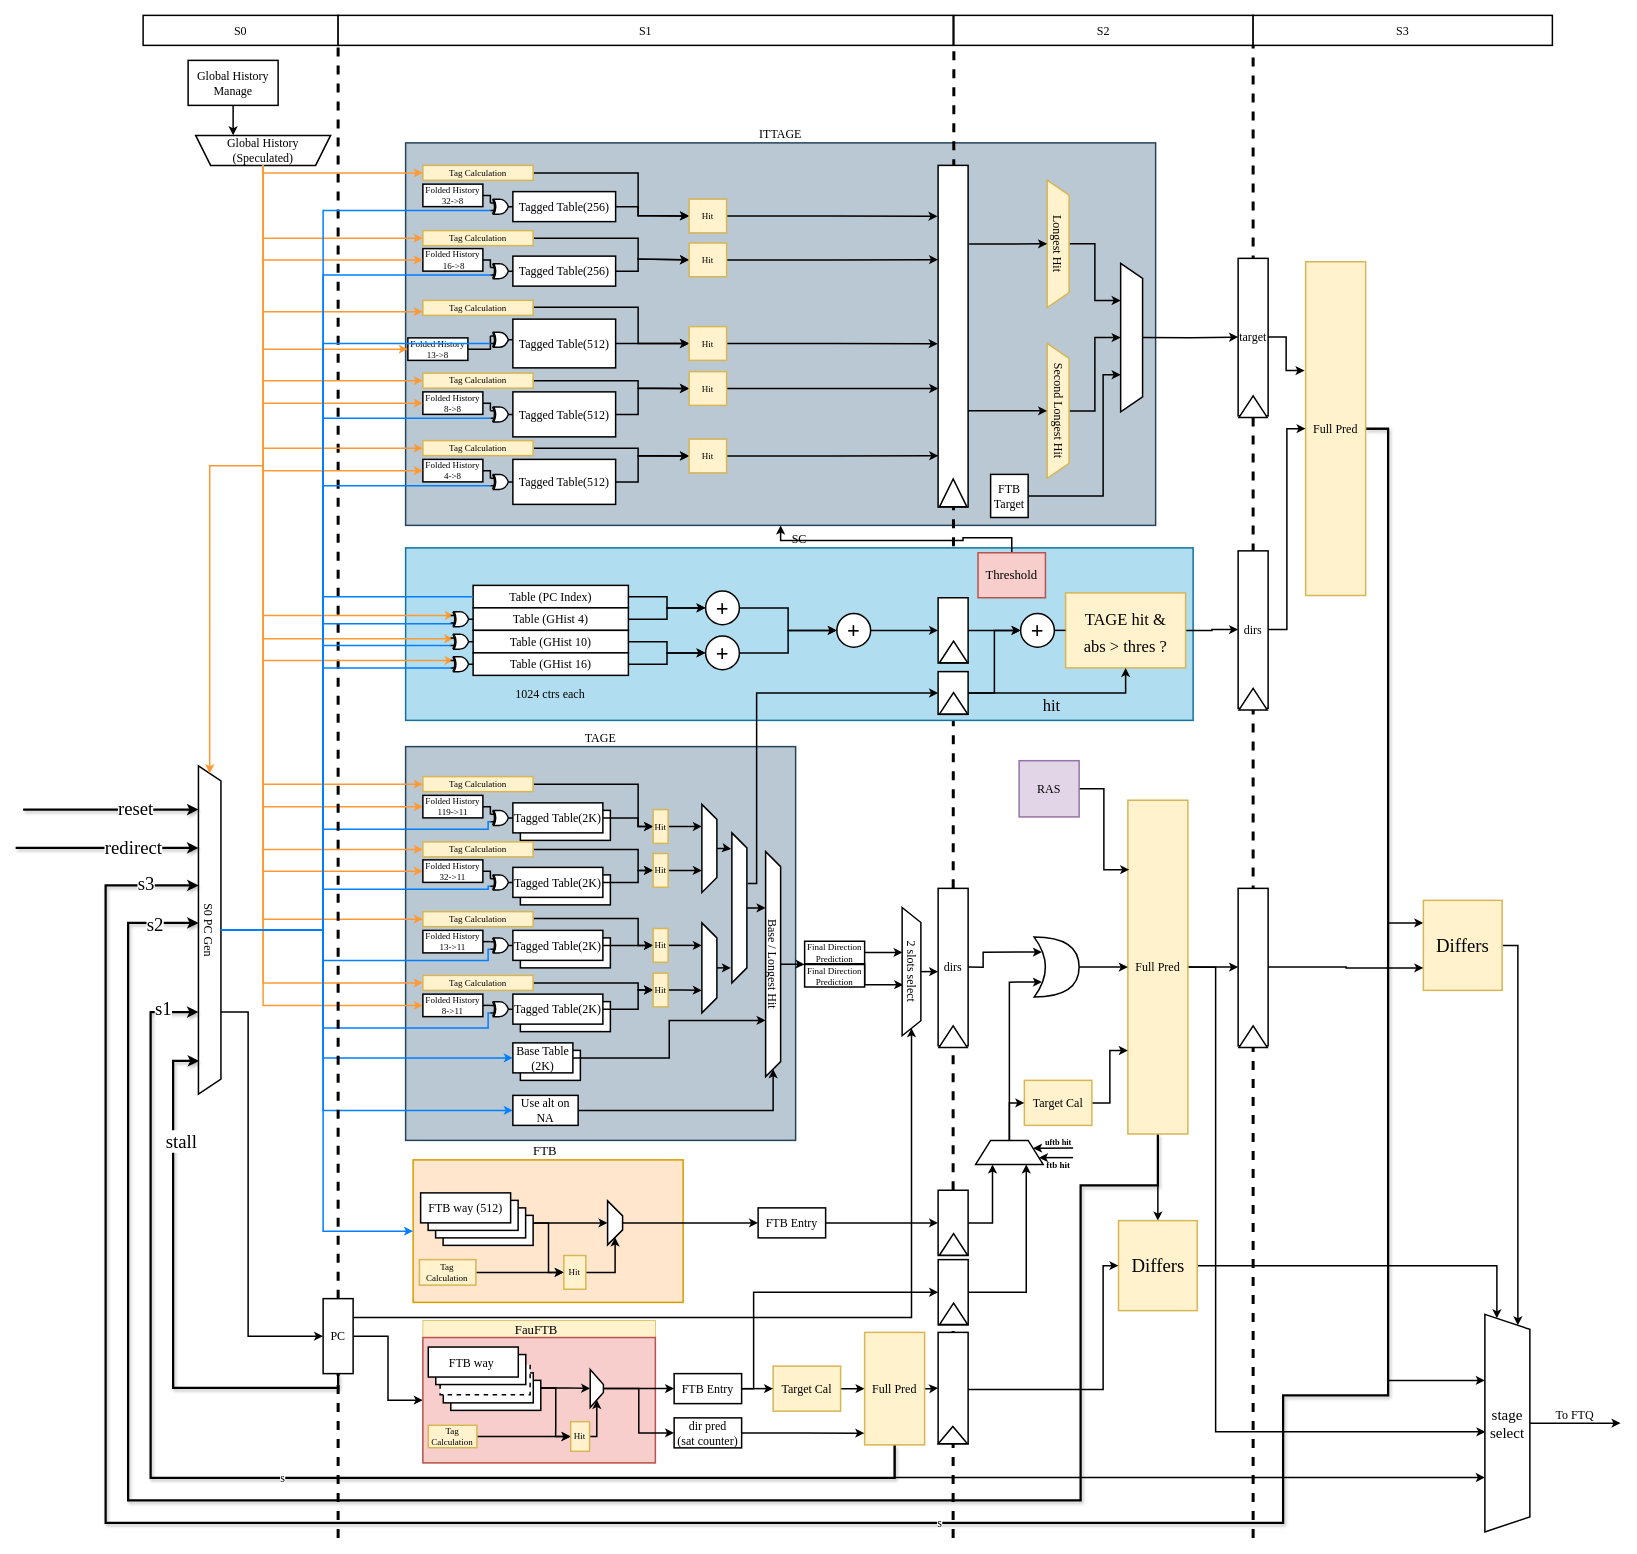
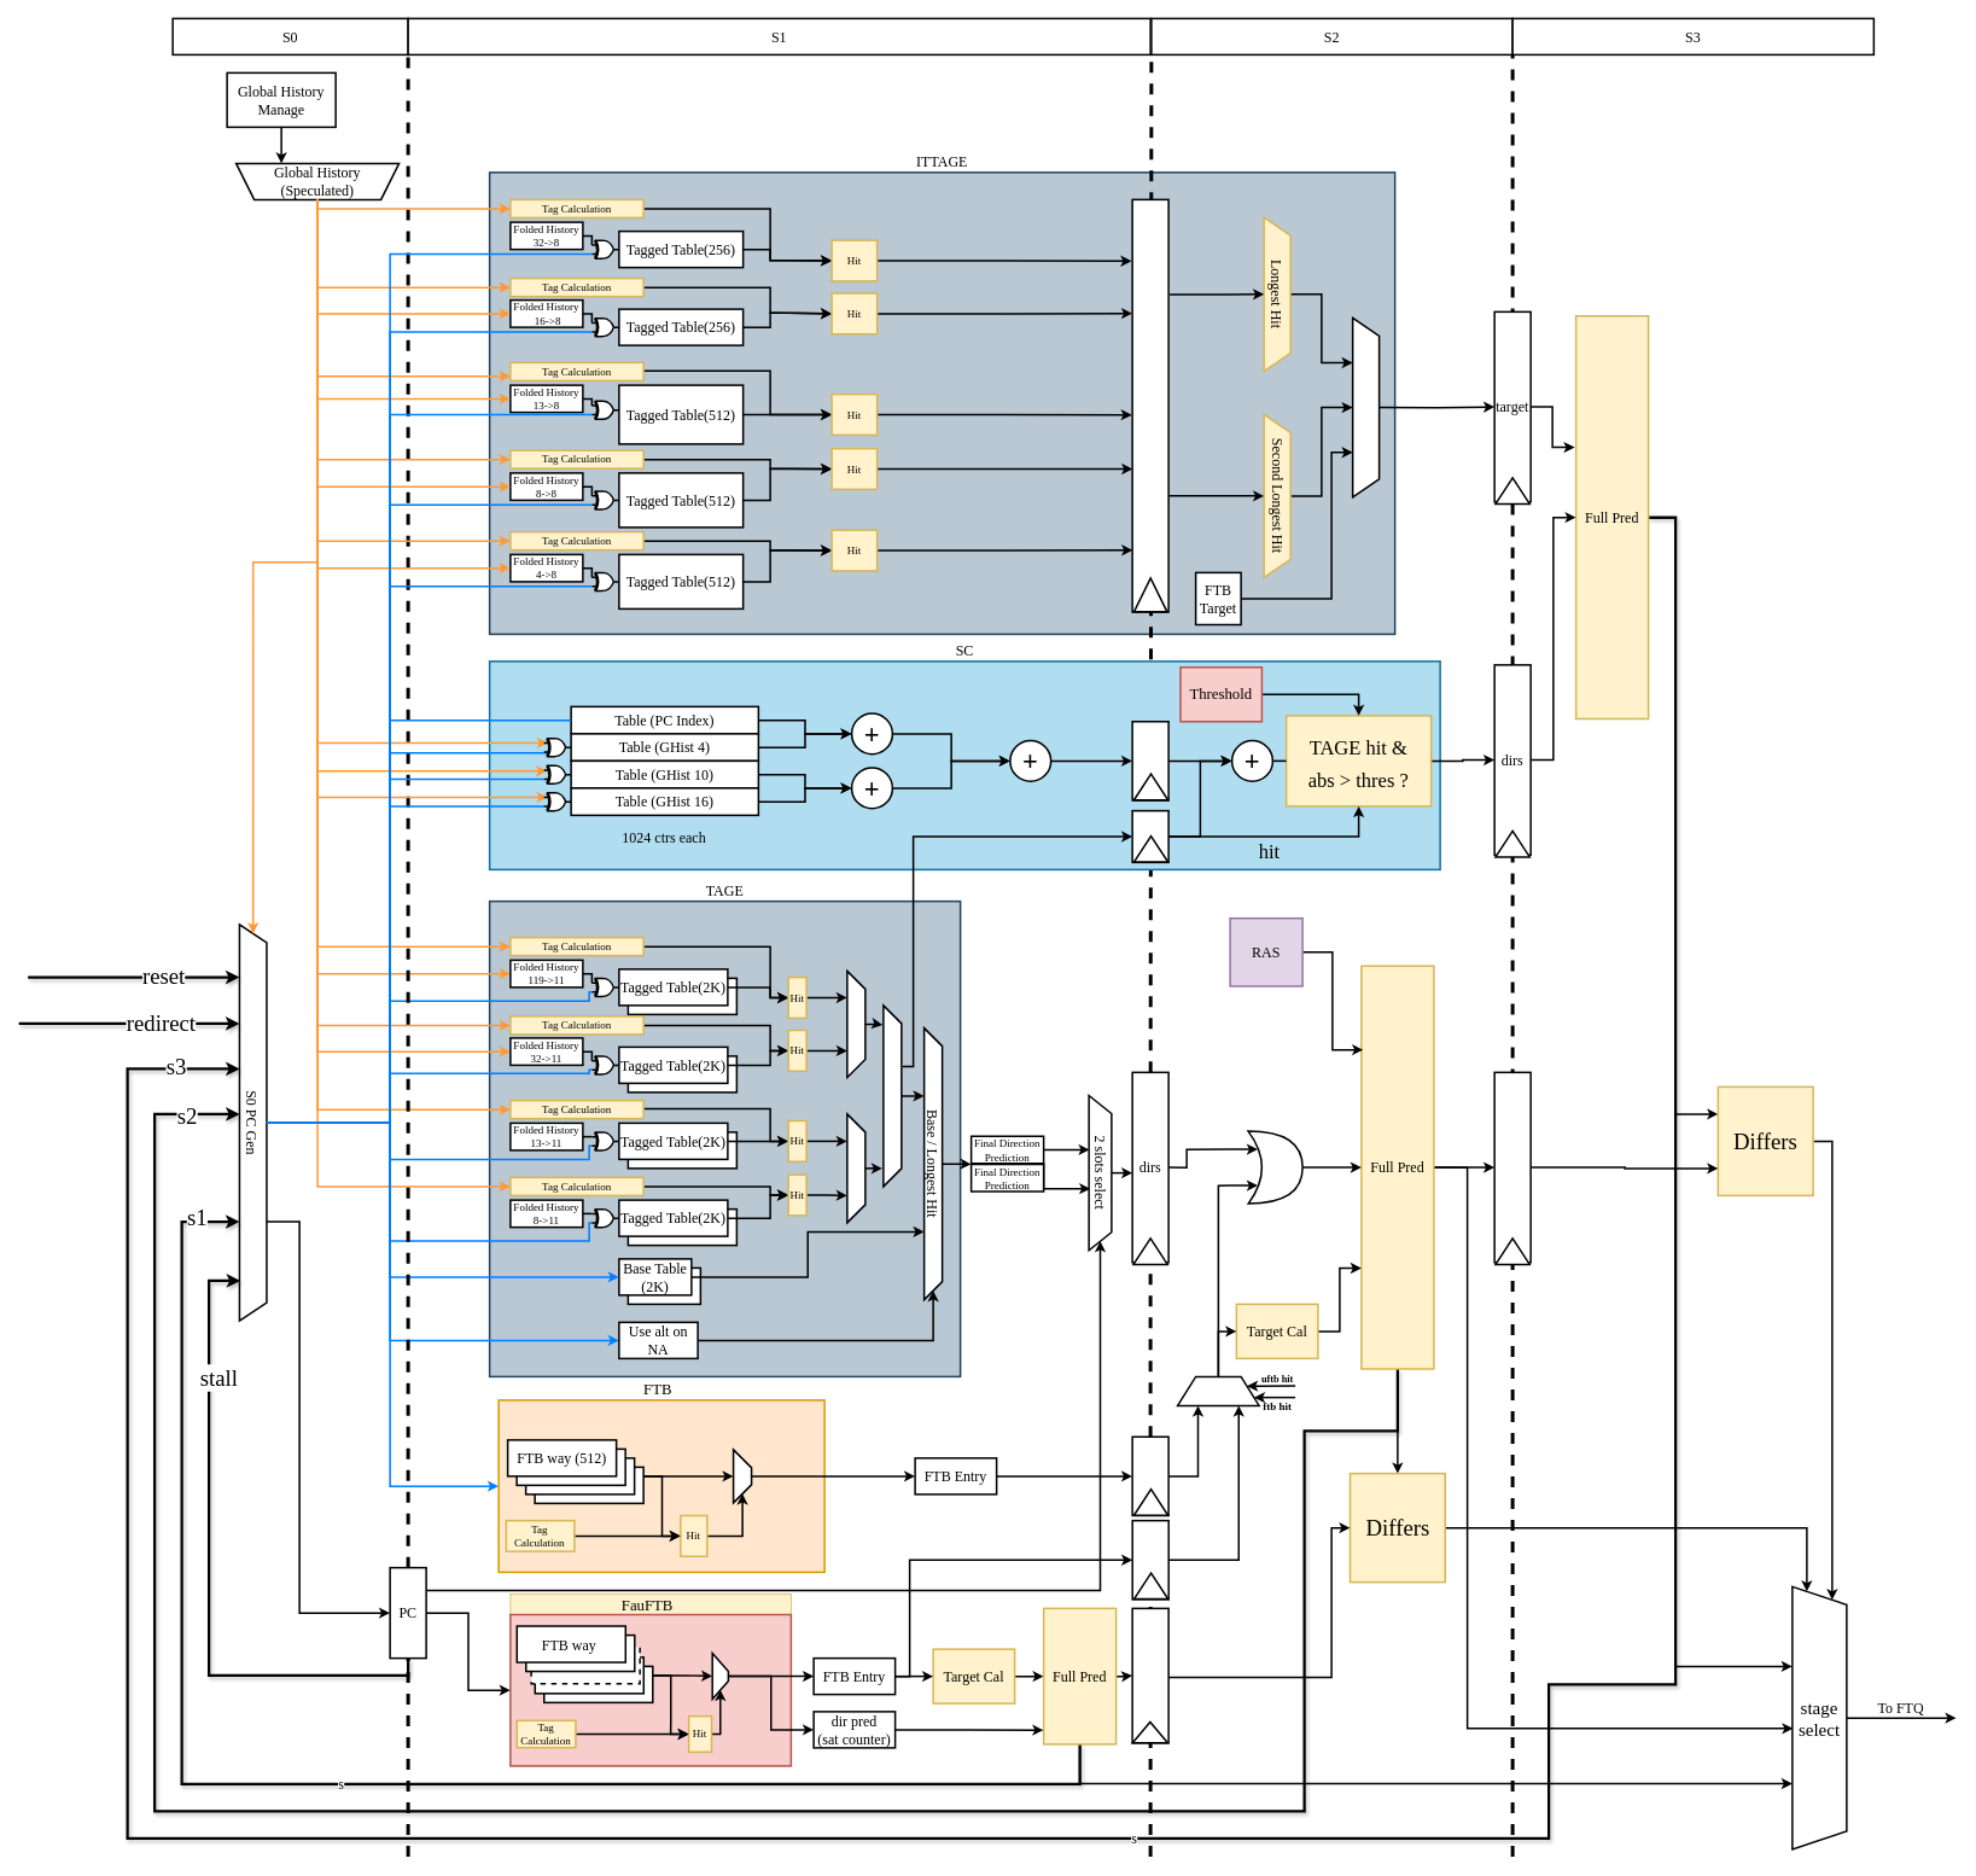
- <mxCell id="234" value="Folded History&lt;br&gt;13-&amp;gt;8" style="rounded=0;whiteSpace=wrap;html=1;fontFamily=Times New Roman;strokeWidth=2;" parent="1" vertex="1"><mxGeometry x="543" y="450" width="80" height="30" as="geometry" /></mxCell>
+ <mxCell id="234" value="Folded History&lt;br&gt;13-&amp;gt;8" style="rounded=0;whiteSpace=wrap;html=1;fontFamily=Times New Roman;strokeWidth=2;" parent="1" vertex="1"><mxGeometry x="563" y="425" width="80" height="30" as="geometry" /></mxCell>
- <mxCell id="331" style="edgeStyle=orthogonalEdgeStyle;rounded=0;orthogonalLoop=1;jettySize=auto;html=1;labelBackgroundColor=none;fontFamily=Times New Roman;fontSize=22;strokeWidth=2;" edge="1" parent="1" source="332" target="2"><mxGeometry relative="1" as="geometry" /></mxCell>
+ <mxCell id="331" style="edgeStyle=orthogonalEdgeStyle;rounded=0;orthogonalLoop=1;jettySize=auto;html=1;entryX=0.5;entryY=0;entryDx=0;entryDy=0;labelBackgroundColor=none;fontFamily=Times New Roman;fontSize=22;strokeWidth=2;" edge="1" parent="1" source="332" target="291"><mxGeometry relative="1" as="geometry" /></mxCell>
- <mxCell id="42" style="edgeStyle=orthogonalEdgeStyle;rounded=0;orthogonalLoop=1;jettySize=auto;html=1;exitX=0.5;exitY=1;exitDx=0;exitDy=0;entryX=0;entryY=0.5;entryDx=0;entryDy=0;fontFamily=Times New Roman;strokeColor=#FF9933;strokeWidth=2;fontSize=16;" parent="1" source="47" target="63" edge="1"><mxGeometry relative="1" as="geometry" /></mxCell>
